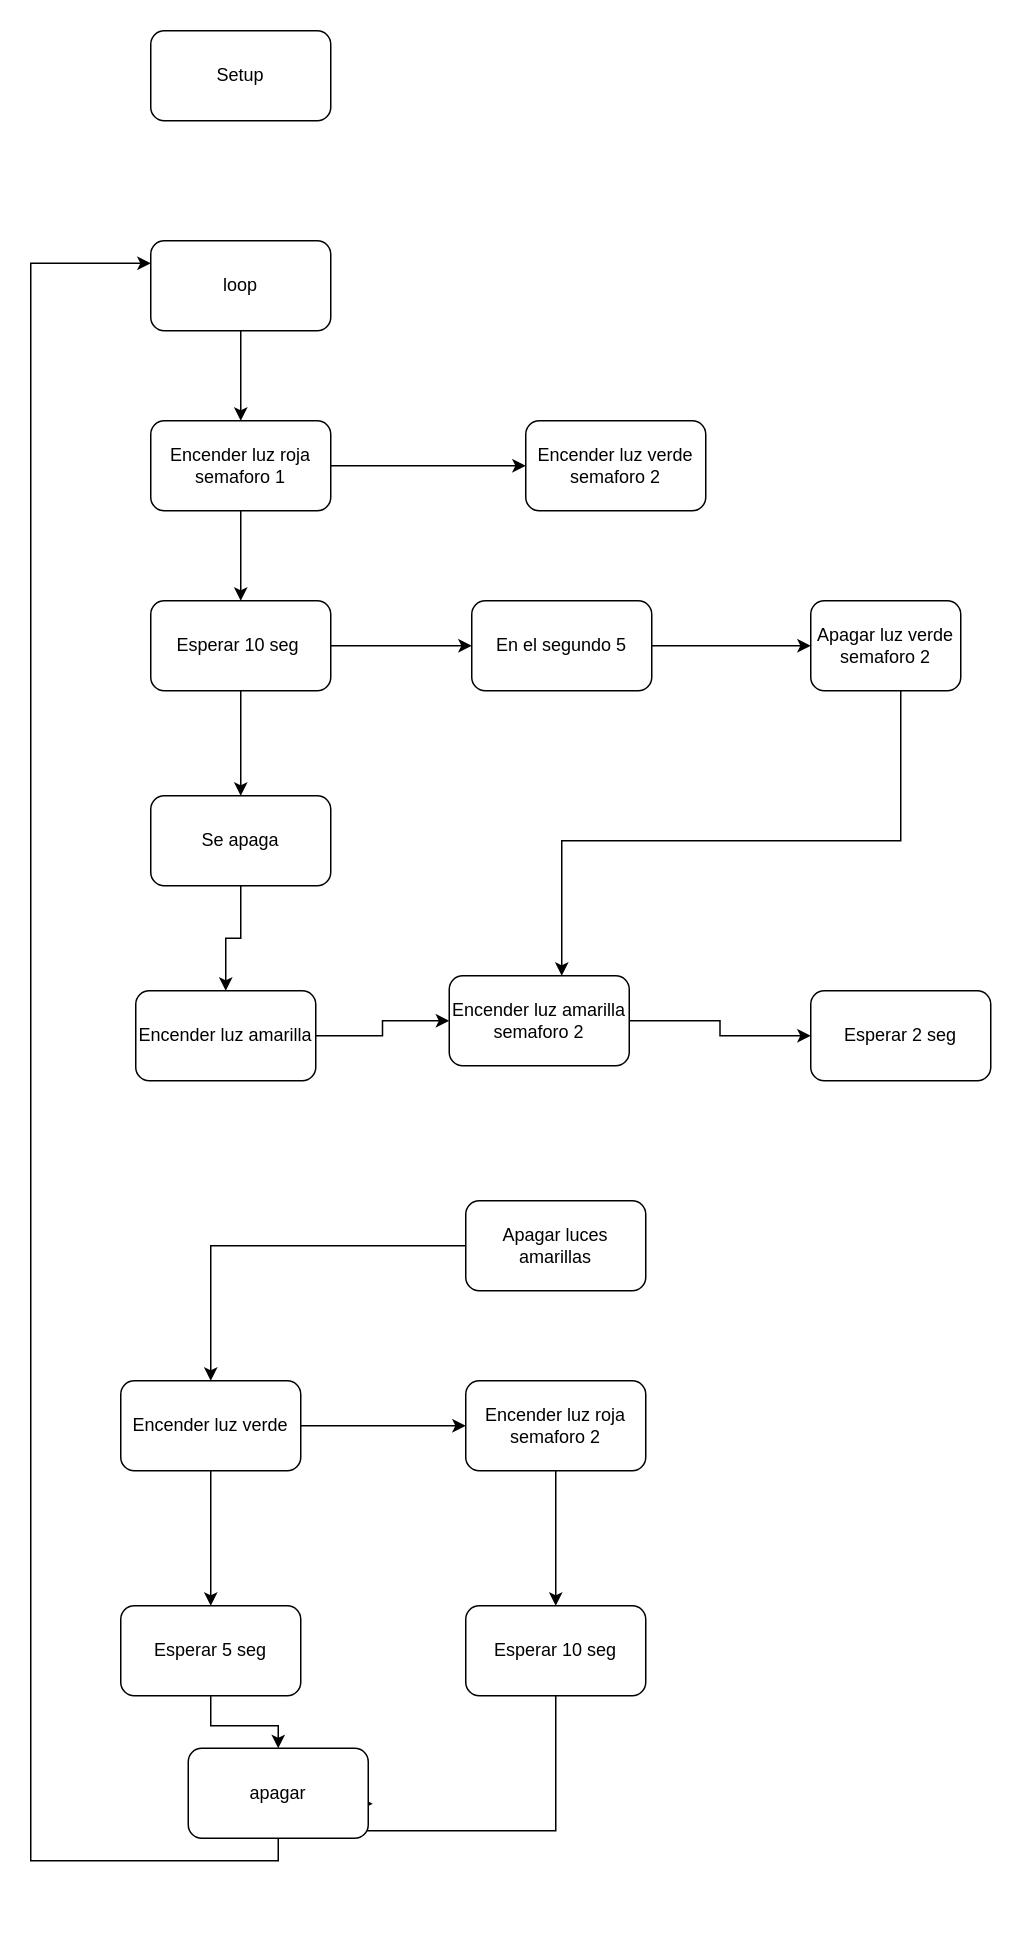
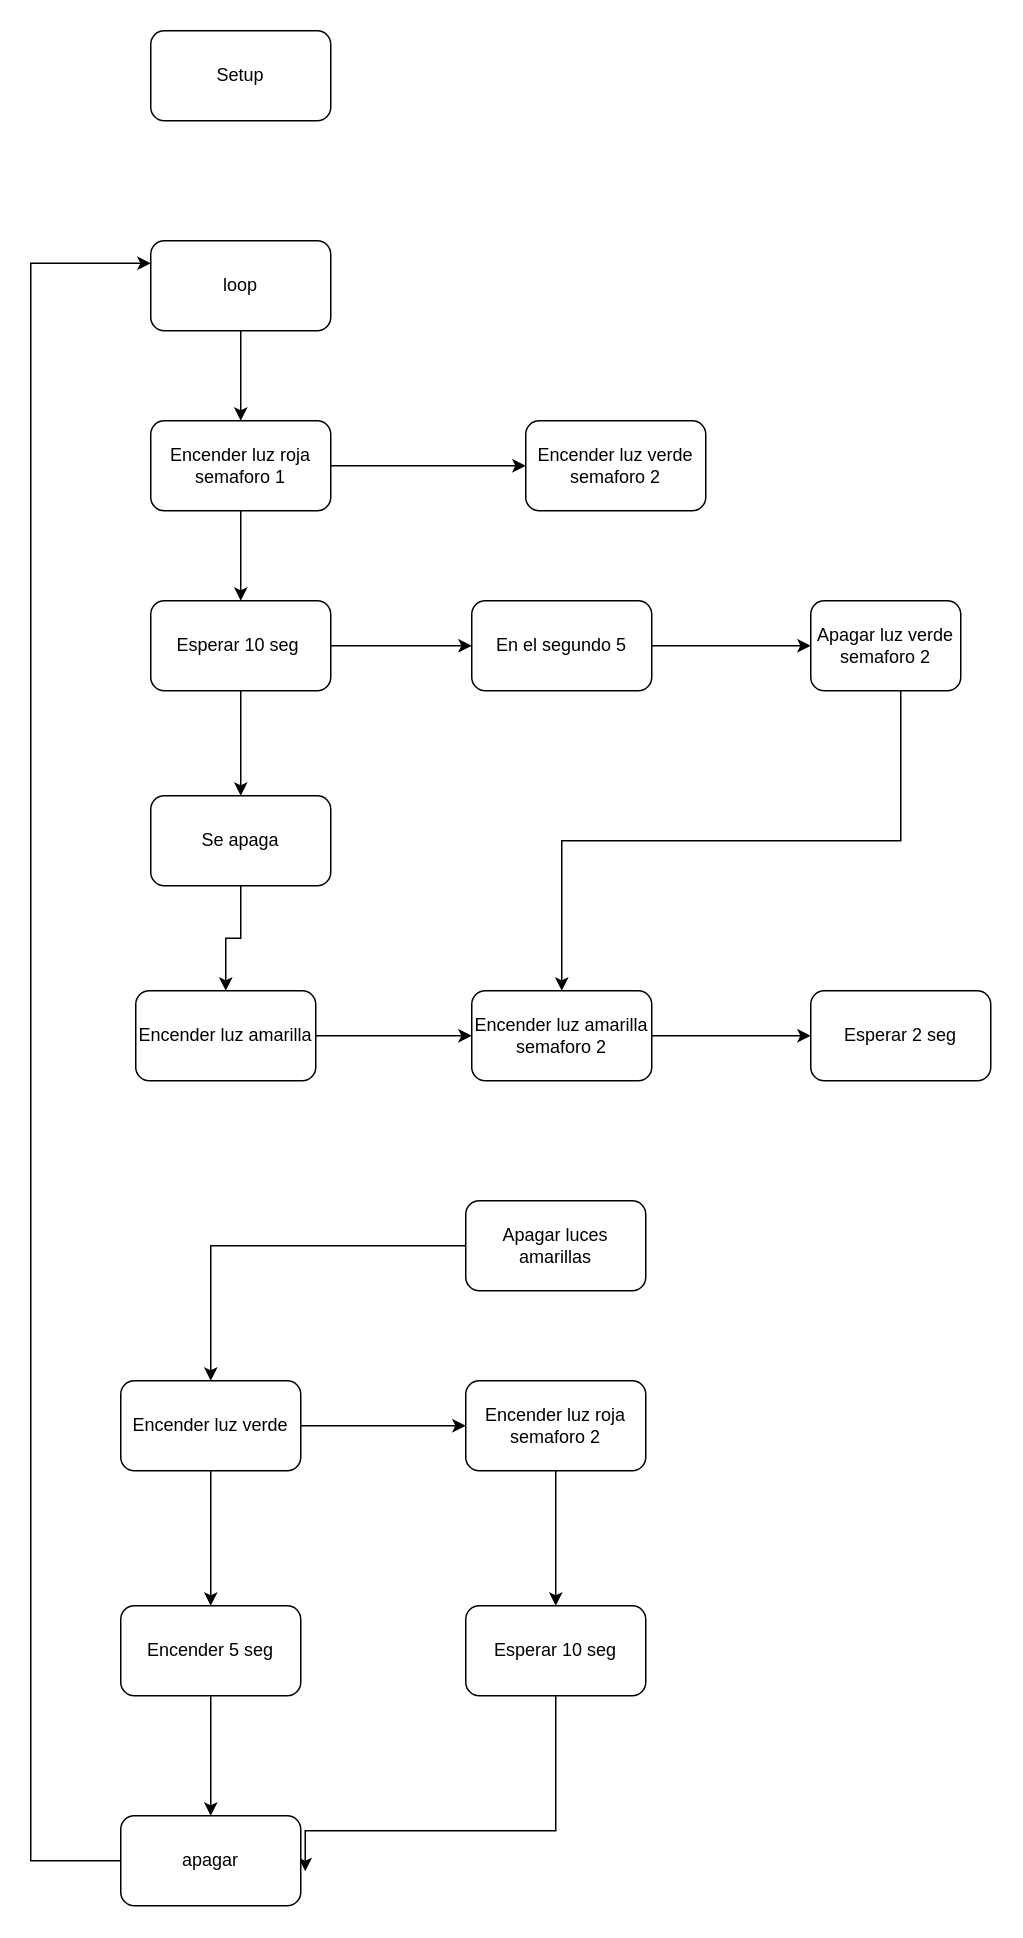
- <mxCell id="21" value="Encender luz amarilla semaforo 2" style="rounded=1;whiteSpace=wrap;html=1;" vertex="1" parent="1"><mxGeometry x="299" y="650" width="120" height="60" as="geometry" /></mxCell>
+ <mxCell id="21" value="Encender luz amarilla semaforo 2" style="rounded=1;whiteSpace=wrap;html=1;" vertex="1" parent="1"><mxGeometry x="314" y="660" width="120" height="60" as="geometry" /></mxCell>
- <mxCell id="31" value="Esperar 5 seg" style="rounded=1;whiteSpace=wrap;html=1;" vertex="1" parent="1"><mxGeometry x="80" y="1070" width="120" height="60" as="geometry" /></mxCell>
+ <mxCell id="31" value="Encender 5 seg" style="rounded=1;whiteSpace=wrap;html=1;" vertex="1" parent="1"><mxGeometry x="80" y="1070" width="120" height="60" as="geometry" /></mxCell>
- <mxCell id="35" value="apagar" style="rounded=1;whiteSpace=wrap;html=1;" vertex="1" parent="1"><mxGeometry x="125" y="1165" width="120" height="60" as="geometry" /></mxCell>
+ <mxCell id="35" value="apagar" style="rounded=1;whiteSpace=wrap;html=1;" vertex="1" parent="1"><mxGeometry x="80" y="1210" width="120" height="60" as="geometry" /></mxCell>
